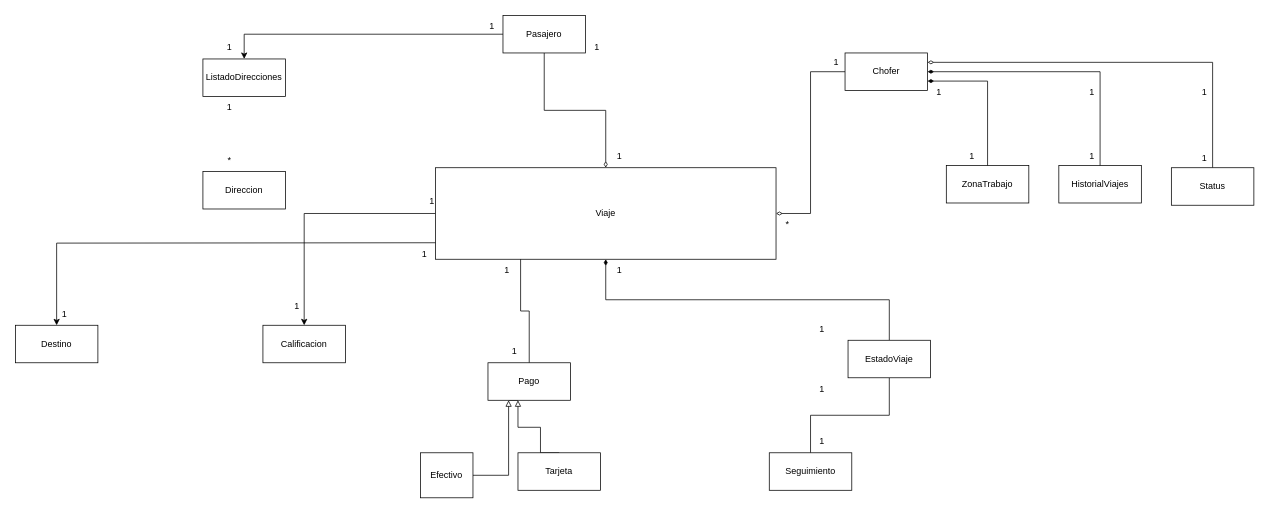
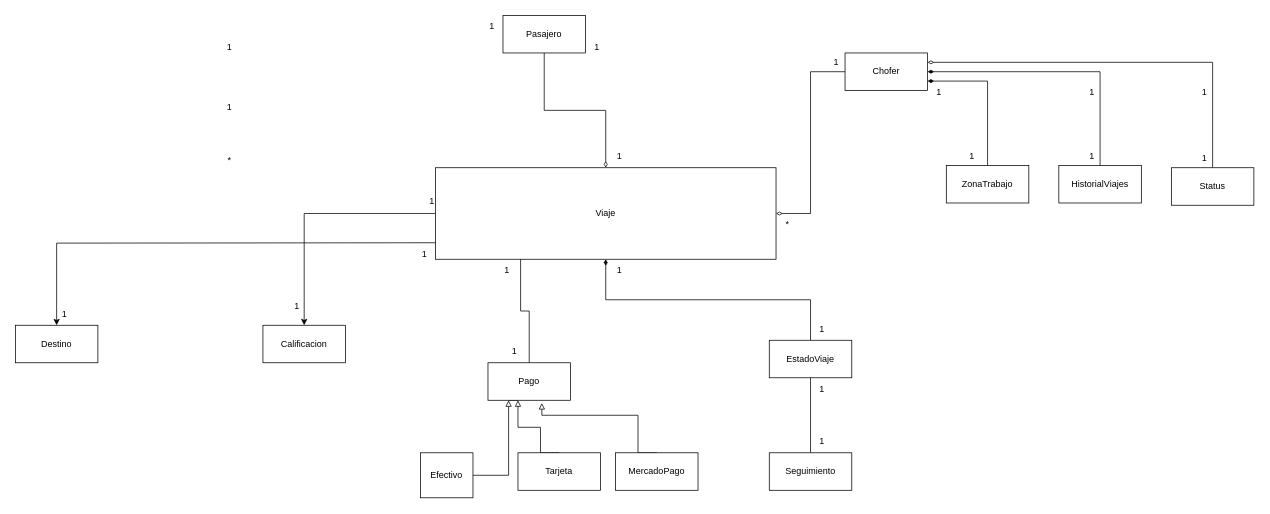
- <mxCell id="8" style="edgeStyle=orthogonalEdgeStyle;rounded=0;orthogonalLoop=1;jettySize=auto;html=1;entryX=0.5;entryY=0;entryDx=0;entryDy=0;exitX=0;exitY=0.5;exitDx=0;exitDy=0;" edge="1" parent="1" source="9" target="42"><mxGeometry relative="1" as="geometry"><mxPoint x="540" y="-20" as="sourcePoint" /></mxGeometry></mxCell>
- <mxCell id="42" value="ListadoDirecciones" style="html=1;whiteSpace=wrap;" vertex="1" parent="1"><mxGeometry x="270" y="78" width="110" height="50" as="geometry" /></mxCell>
- <mxCell id="43" value="Direccion" style="html=1;whiteSpace=wrap;" vertex="1" parent="1"><mxGeometry x="270" y="228" width="110" height="50" as="geometry" /></mxCell>
- <mxCell id="18" value="EstadoViaje" style="html=1;whiteSpace=wrap;" vertex="1" parent="1"><mxGeometry x="1130" y="453" width="110" height="50" as="geometry" /></mxCell>
+ <mxCell id="18" value="EstadoViaje" style="html=1;whiteSpace=wrap;" vertex="1" parent="1"><mxGeometry x="1025" y="453" width="110" height="50" as="geometry" /></mxCell>
+ <mxCell id="37" style="edgeStyle=orthogonalEdgeStyle;rounded=0;orthogonalLoop=1;jettySize=auto;html=1;exitX=0.5;exitY=0;exitDx=0;exitDy=0;entryX=0.653;entryY=1.074;entryDx=0;entryDy=0;entryPerimeter=0;endArrow=block;endFill=0;" edge="1" parent="1" source="38" target="32"><mxGeometry relative="1" as="geometry"><Array as="points"><mxPoint x="850" y="603" /><mxPoint x="850" y="553" /><mxPoint x="722" y="553" /></Array></mxGeometry></mxCell>
+ <mxCell id="38" value="MercadoPago" style="html=1;whiteSpace=wrap;" vertex="1" parent="1"><mxGeometry x="820" y="603" width="110" height="50" as="geometry" /></mxCell>
